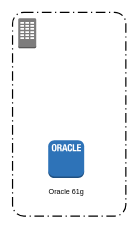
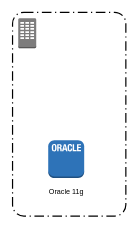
- <mxCell id="3" value="Oracle 61g" style="text;html=1;strokeColor=none;fillColor=none;align=center;verticalAlign=middle;whiteSpace=wrap;rounded=0;" vertex="1" parent="1"><mxGeometry x="59.5" y="310" width="100" height="20" as="geometry" /></mxCell>
+ <mxCell id="3" value="Oracle 11g" style="text;html=1;strokeColor=none;fillColor=none;align=center;verticalAlign=middle;whiteSpace=wrap;rounded=0;" vertex="1" parent="1"><mxGeometry x="59.5" y="310" width="100" height="20" as="geometry" /></mxCell>
